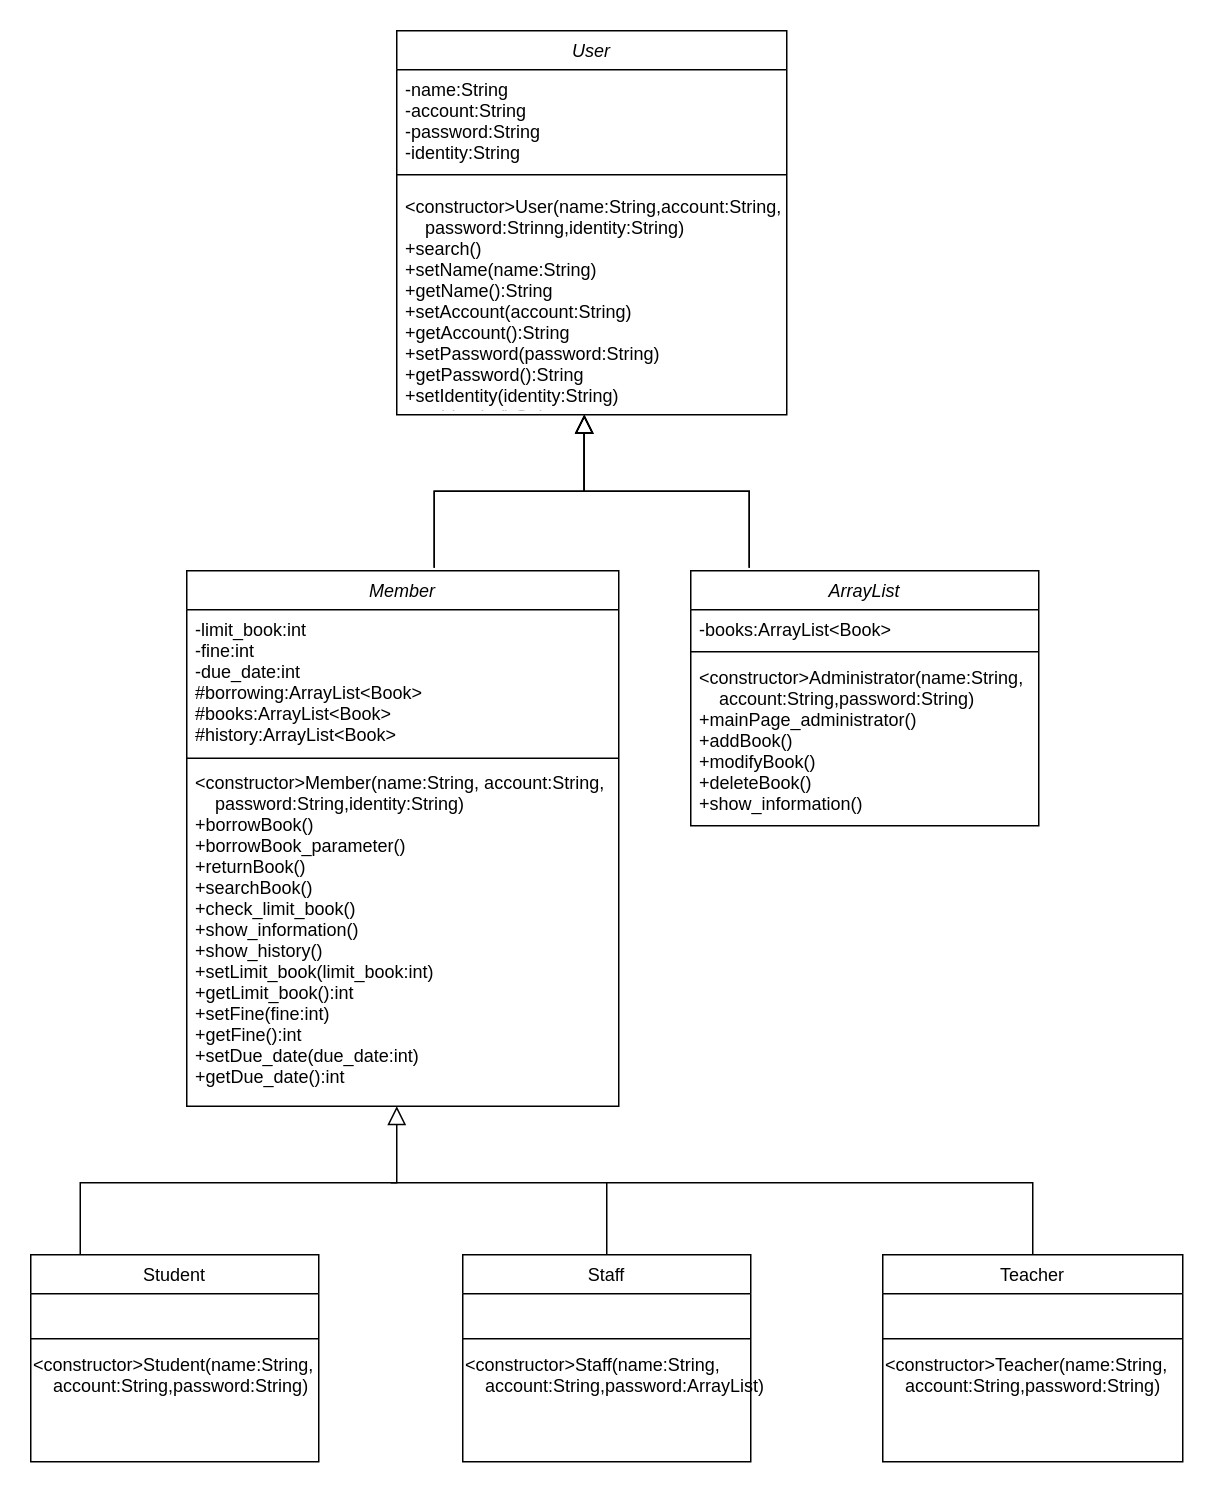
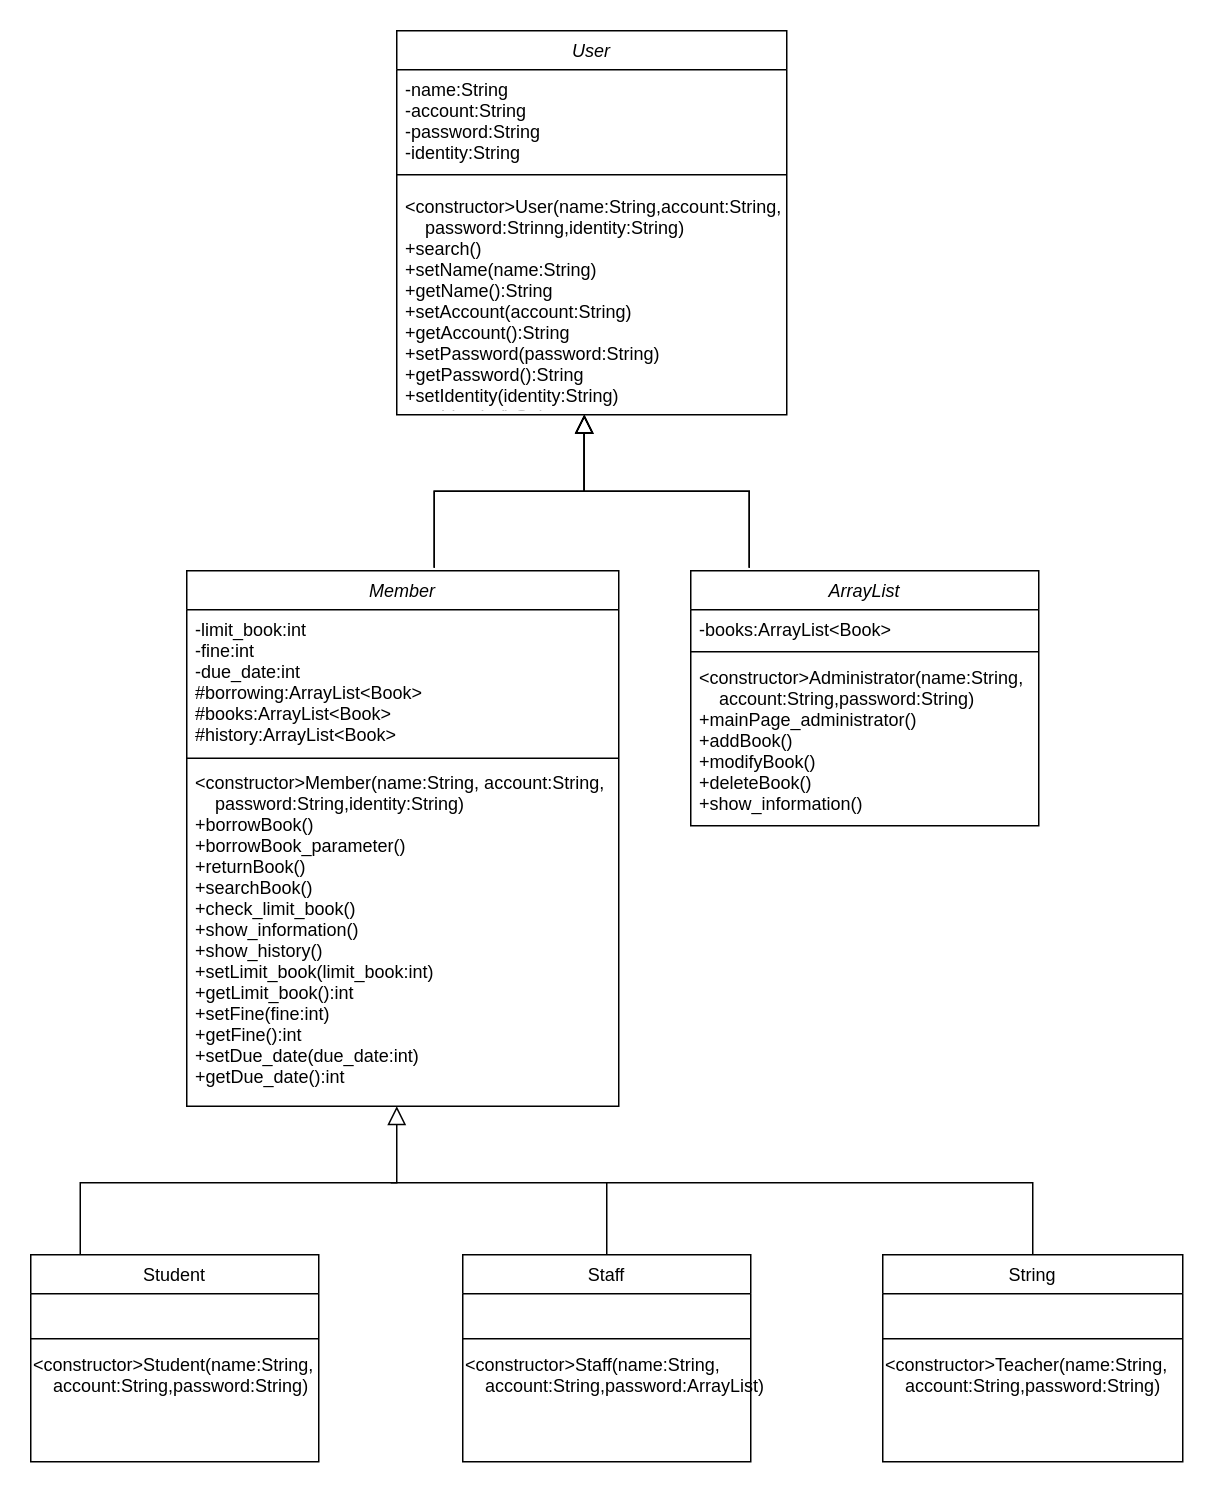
- <mxCell id="31" value="Teacher" style="swimlane;fontStyle=0;align=center;verticalAlign=top;childLayout=stackLayout;horizontal=1;startSize=26;horizontalStack=0;resizeParent=1;resizeLast=0;collapsible=1;marginBottom=0;rounded=0;shadow=0;strokeWidth=1;" parent="1" vertex="1"><mxGeometry x="588" y="836" width="200" height="138" as="geometry"><mxRectangle x="130" y="380" width="160" height="26" as="alternateBounds" /></mxGeometry></mxCell>
+ <mxCell id="31" value="String" style="swimlane;fontStyle=0;align=center;verticalAlign=top;childLayout=stackLayout;horizontal=1;startSize=26;horizontalStack=0;resizeParent=1;resizeLast=0;collapsible=1;marginBottom=0;rounded=0;shadow=0;strokeWidth=1;" parent="1" vertex="1"><mxGeometry x="588" y="836" width="200" height="138" as="geometry"><mxRectangle x="130" y="380" width="160" height="26" as="alternateBounds" /></mxGeometry></mxCell>
